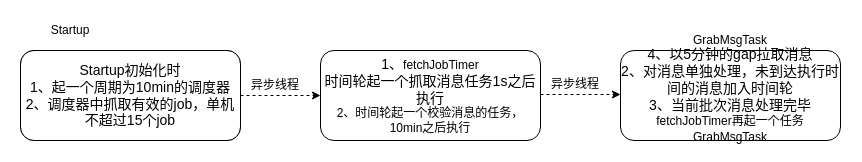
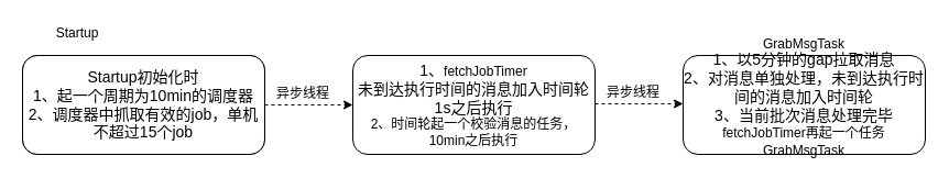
- <mxCell id="5" value="&lt;span style=&quot;font-size: 14px&quot;&gt;1、&lt;/span&gt;fetchJobTimer&lt;span style=&quot;font-size: 14px&quot;&gt;&lt;br&gt;时间轮起一个抓取消息任务1s之后执行&lt;br&gt;&lt;/span&gt;2、时间轮起一个校验消息的任务，10min之后执行" style="rounded=1;whiteSpace=wrap;html=1;" vertex="1" parent="1"><mxGeometry x="320" y="50" width="220" height="90" as="geometry" /></mxCell>
+ <mxCell id="5" value="&lt;span style=&quot;font-size: 14px&quot;&gt;1、&lt;/span&gt;fetchJobTimer&lt;span style=&quot;font-size: 14px&quot;&gt;&lt;br&gt;未到达执行时间的消息加入时间轮1s之后执行&lt;br&gt;&lt;/span&gt;2、时间轮起一个校验消息的任务，10min之后执行" style="rounded=1;whiteSpace=wrap;html=1;" vertex="1" parent="1"><mxGeometry x="320" y="50" width="220" height="90" as="geometry" /></mxCell>
- <mxCell id="8" value="&lt;span style=&quot;font-size: 14px&quot;&gt;4、以5分钟的gap拉取消息&lt;br&gt;2、对消息单独处理，未到达执行时间的消息加入时间轮&lt;br&gt;3、当前批次消息处理完毕&lt;/span&gt;fetchJobTimer再起一个任务GrabMsgTask&lt;span style=&quot;font-size: 14px&quot;&gt;&lt;br&gt;&lt;/span&gt;" style="rounded=1;whiteSpace=wrap;html=1;" vertex="1" parent="1"><mxGeometry x="620" y="50" width="220" height="90" as="geometry" /></mxCell>
+ <mxCell id="8" value="&lt;span style=&quot;font-size: 14px&quot;&gt;1、以5分钟的gap拉取消息&lt;br&gt;2、对消息单独处理，未到达执行时间的消息加入时间轮&lt;br&gt;3、当前批次消息处理完毕&lt;/span&gt;fetchJobTimer再起一个任务GrabMsgTask&lt;span style=&quot;font-size: 14px&quot;&gt;&lt;br&gt;&lt;/span&gt;" style="rounded=1;whiteSpace=wrap;html=1;" vertex="1" parent="1"><mxGeometry x="620" y="50" width="220" height="90" as="geometry" /></mxCell>
